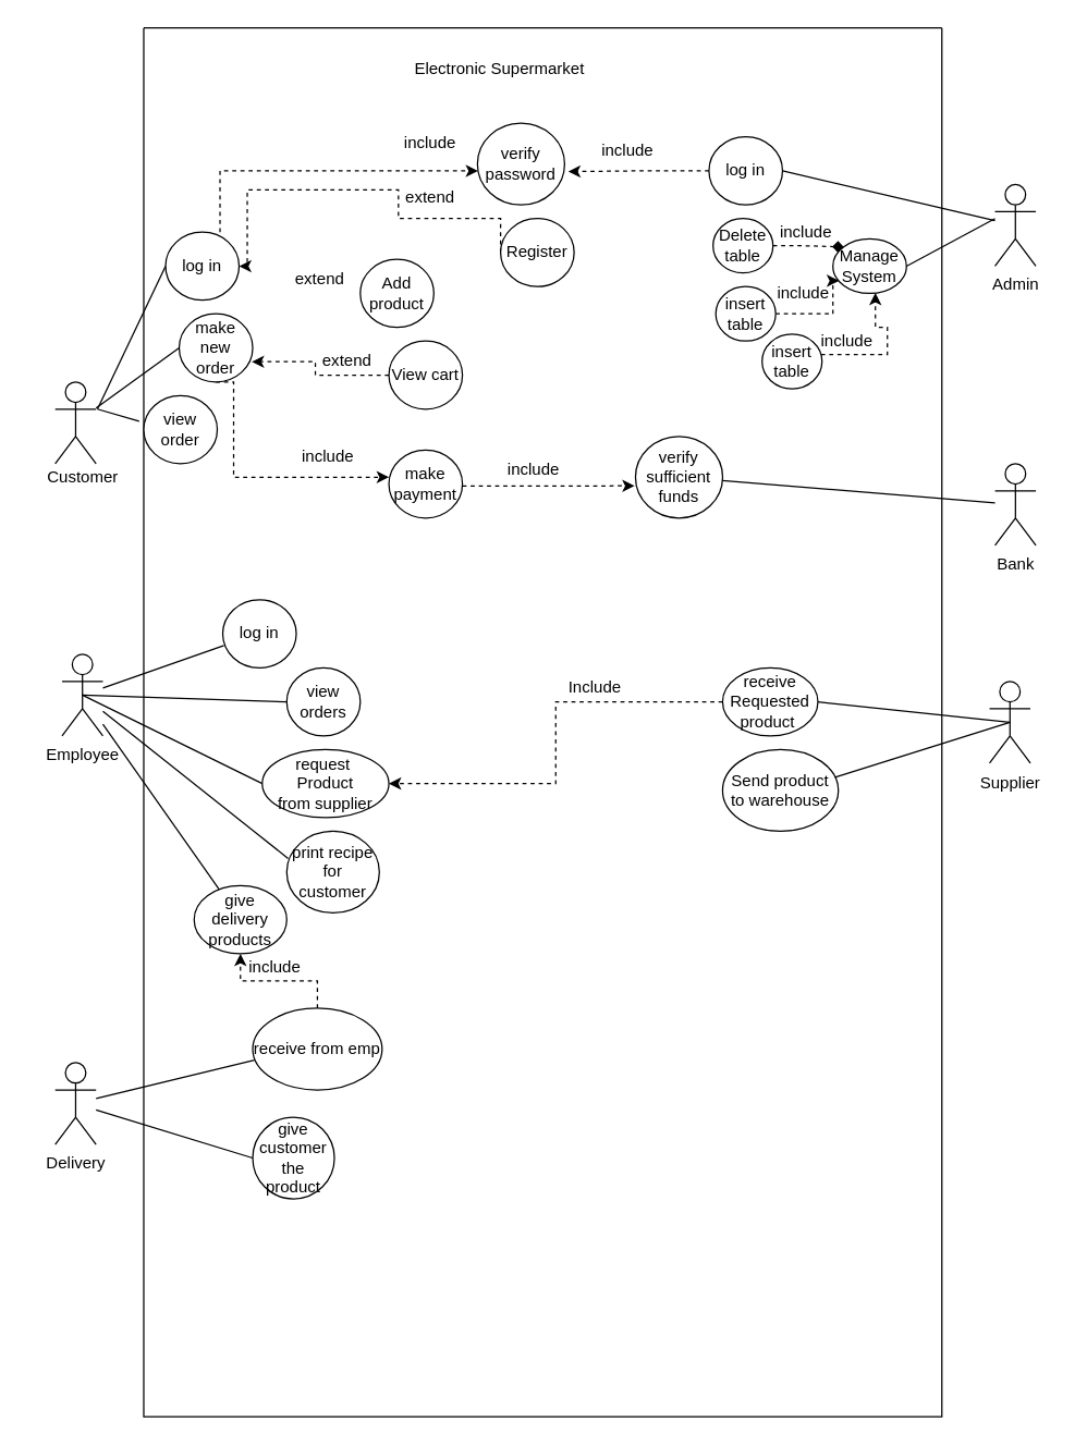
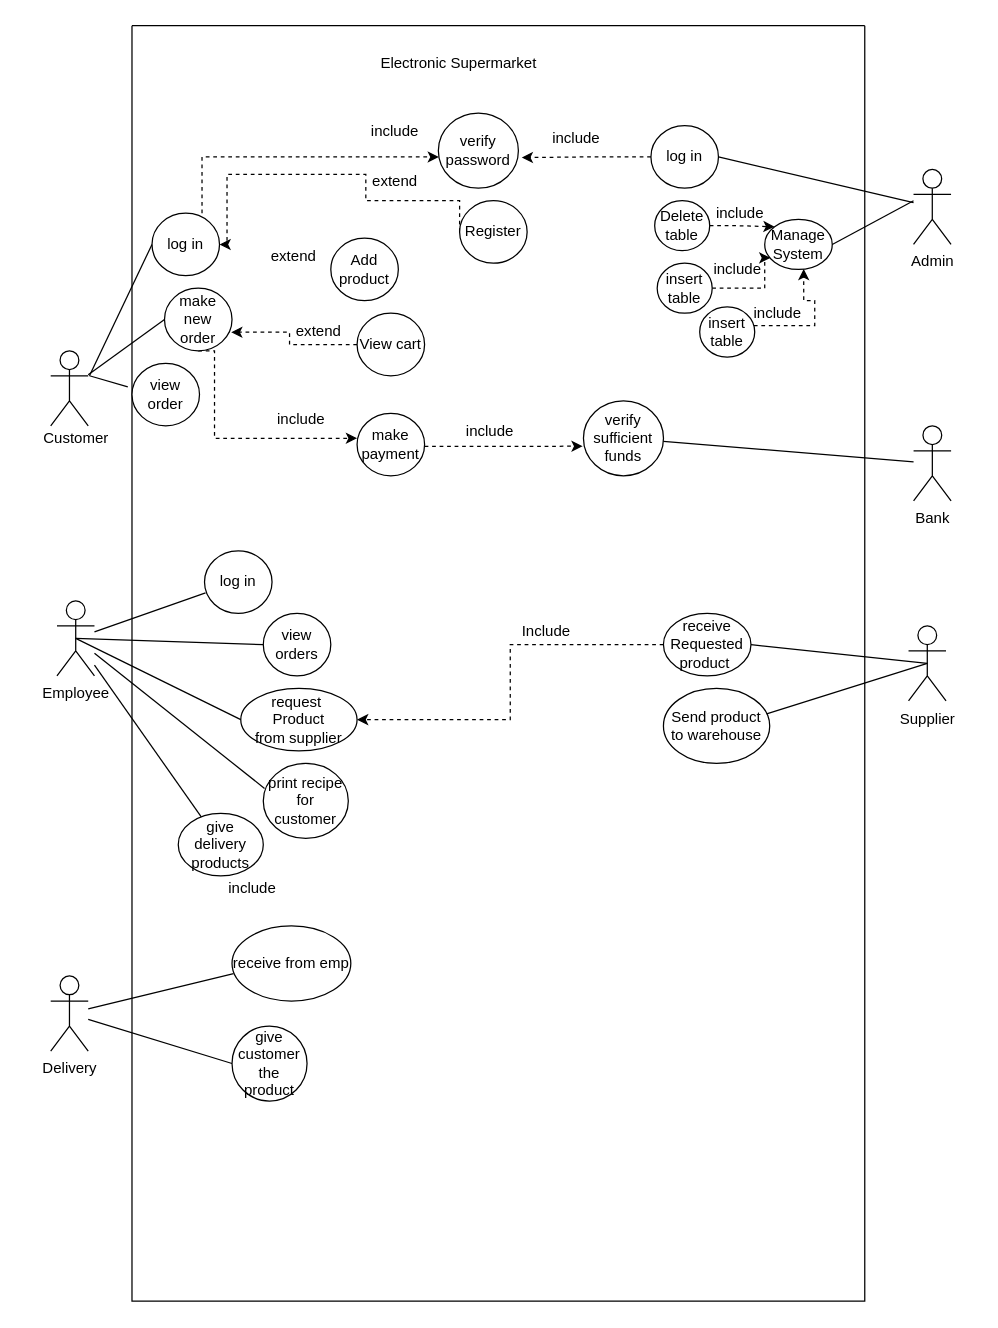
- <mxCell id="38" style="edgeStyle=orthogonalEdgeStyle;rounded=0;orthogonalLoop=1;jettySize=auto;html=1;entryX=0;entryY=0;entryDx=0;entryDy=0;dashed=1;endArrow=diamond;" parent="4" source="39" target="26" edge="1"><mxGeometry relative="1" as="geometry" /></mxCell>
+ <mxCell id="38" style="edgeStyle=orthogonalEdgeStyle;rounded=0;orthogonalLoop=1;jettySize=auto;html=1;entryX=0;entryY=0;entryDx=0;entryDy=0;dashed=1;" parent="4" source="39" target="26" edge="1"><mxGeometry relative="1" as="geometry" /></mxCell>
- <mxCell id="44" style="edgeStyle=orthogonalEdgeStyle;rounded=0;orthogonalLoop=1;jettySize=auto;html=1;dashed=1;" parent="4" source="45" target="43" edge="1"><mxGeometry relative="1" as="geometry" /></mxCell>
